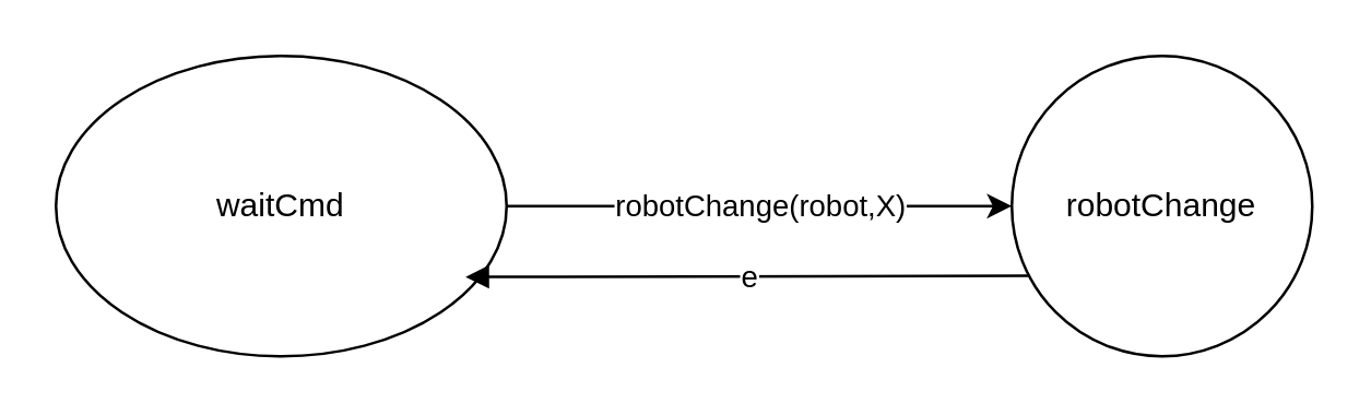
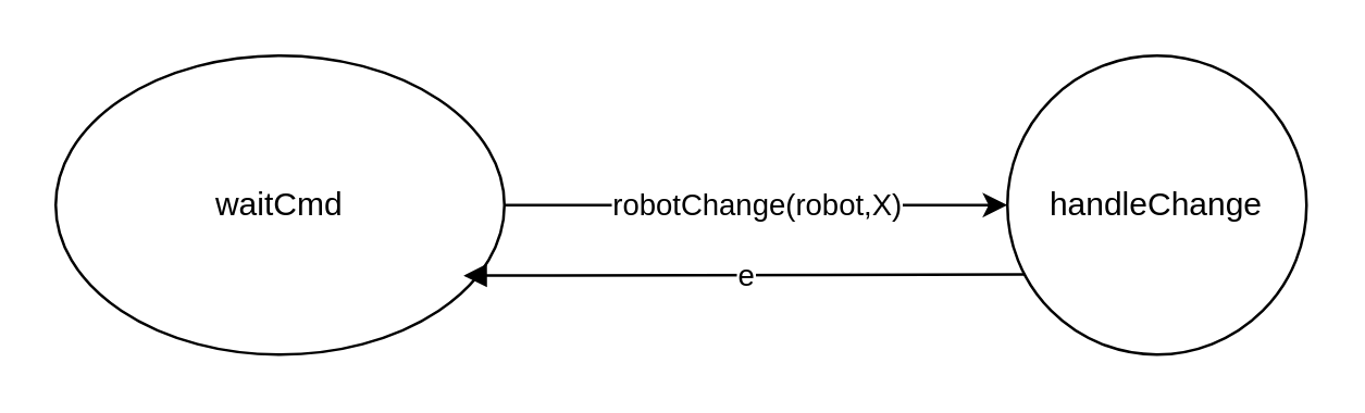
- <mxCell id="4" value="robotChange" style="ellipse;whiteSpace=wrap;html=1;" vertex="1" parent="1"><mxGeometry x="370" y="20" width="110" height="110" as="geometry" /></mxCell>
+ <mxCell id="4" value="handleChange" style="ellipse;whiteSpace=wrap;html=1;" vertex="1" parent="1"><mxGeometry x="370" y="20" width="110" height="110" as="geometry" /></mxCell>
